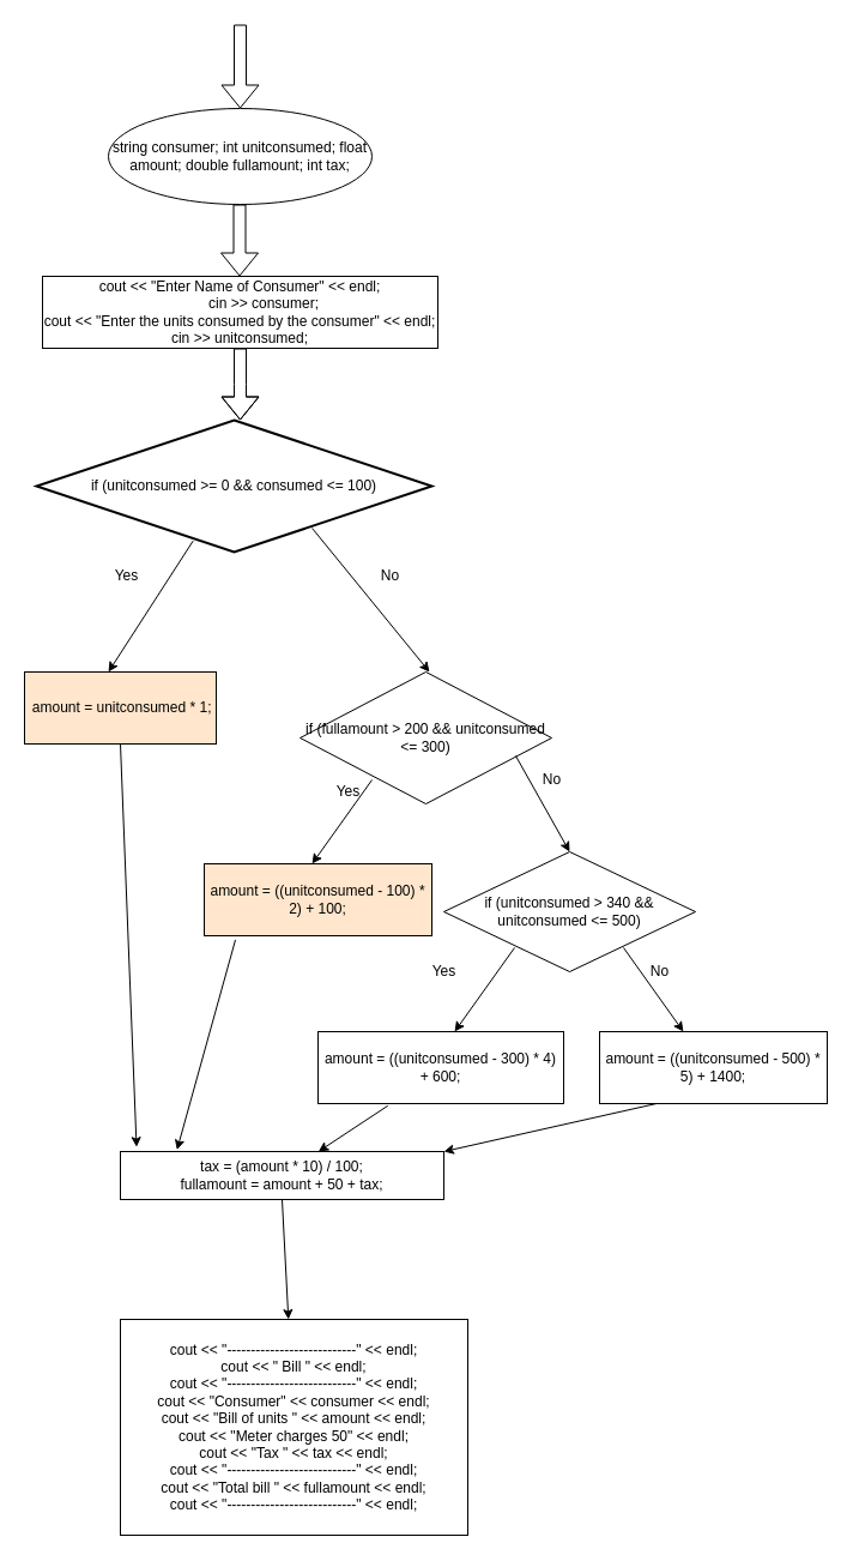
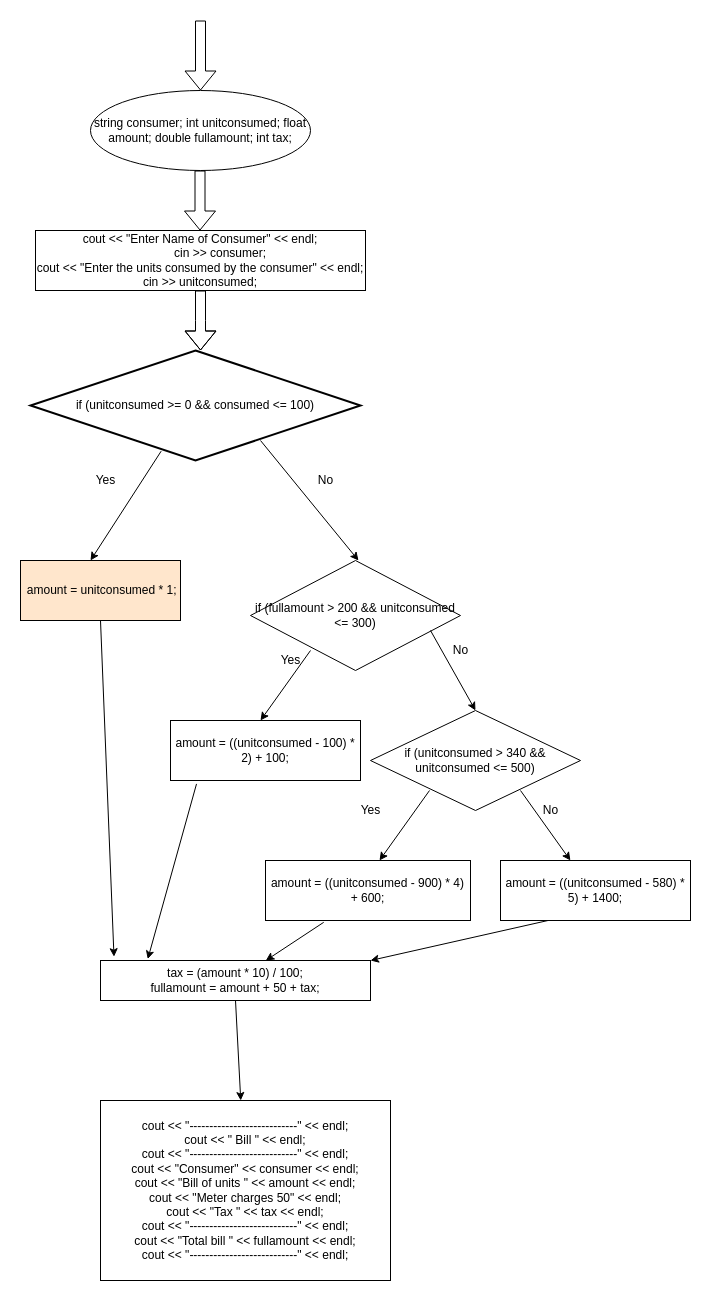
- <mxCell id="18" value="amount = ((unitconsumed - 100) * 2) + 100;" style="whiteSpace=wrap;html=1;fillColor=#ffe6cc;" vertex="1" parent="1"><mxGeometry x="170" y="720" width="190" height="60" as="geometry" /></mxCell>
+ <mxCell id="18" value="amount = ((unitconsumed - 100) * 2) + 100;" style="whiteSpace=wrap;html=1;" vertex="1" parent="1"><mxGeometry x="170" y="720" width="190" height="60" as="geometry" /></mxCell>
- <mxCell id="22" value="amount = ((unitconsumed - 300) * 4) + 600;" style="rounded=0;whiteSpace=wrap;html=1;" vertex="1" parent="1"><mxGeometry x="265" y="860" width="205" height="60" as="geometry" /></mxCell>
+ <mxCell id="22" value="amount = ((unitconsumed - 900) * 4) + 600;" style="rounded=0;whiteSpace=wrap;html=1;" vertex="1" parent="1"><mxGeometry x="265" y="860" width="205" height="60" as="geometry" /></mxCell>
- <mxCell id="25" value="amount = ((unitconsumed - 500) * 5) + 1400;" style="rounded=0;whiteSpace=wrap;html=1;" vertex="1" parent="1"><mxGeometry x="500" y="860" width="190" height="60" as="geometry" /></mxCell>
+ <mxCell id="25" value="amount = ((unitconsumed - 580) * 5) + 1400;" style="rounded=0;whiteSpace=wrap;html=1;" vertex="1" parent="1"><mxGeometry x="500" y="860" width="190" height="60" as="geometry" /></mxCell>
